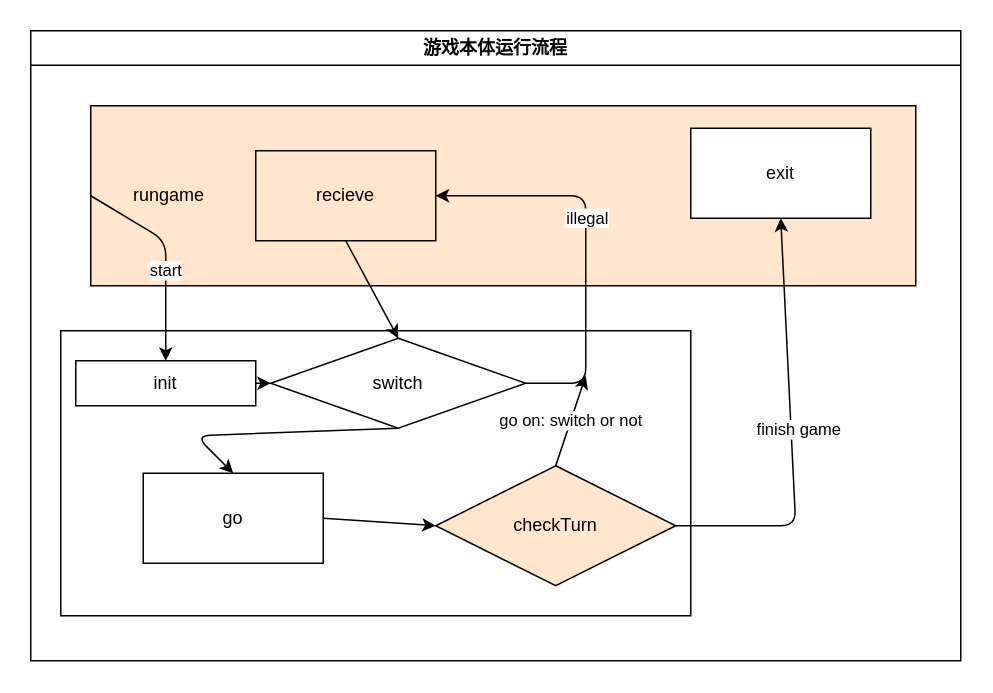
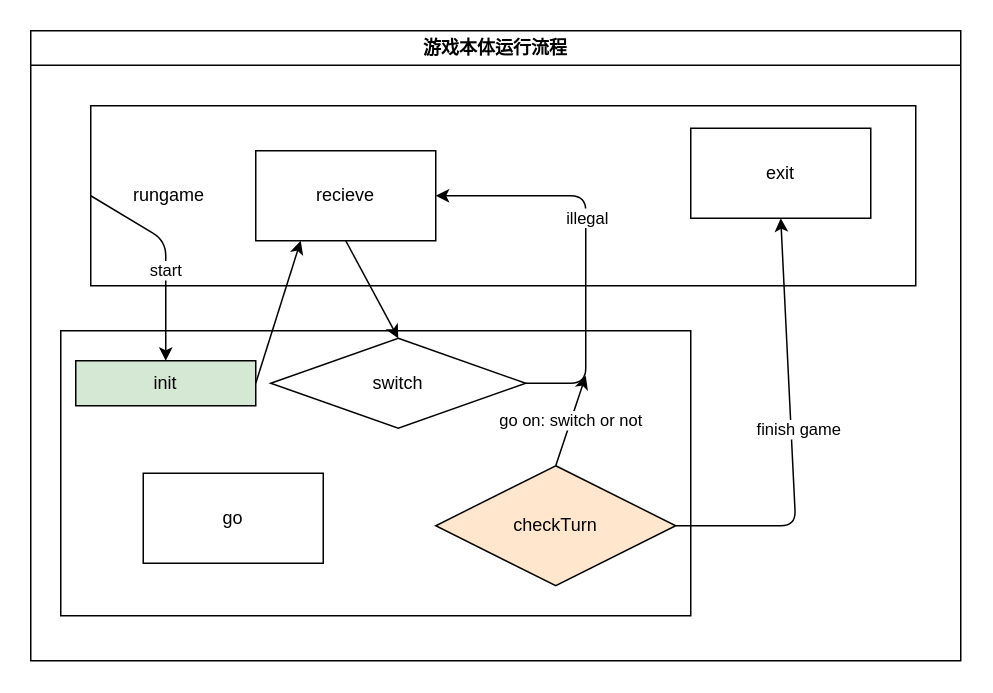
- <mxCell id="8" value="recieve" style="rounded=0;whiteSpace=wrap;html=1;fillColor=#ffe6cc;" vertex="1" parent="2"><mxGeometry x="150" y="80" width="120" height="60" as="geometry" /></mxCell>
+ <mxCell id="8" value="recieve" style="rounded=0;whiteSpace=wrap;html=1;" vertex="1" parent="2"><mxGeometry x="150" y="80" width="120" height="60" as="geometry" /></mxCell>
- <mxCell id="3" value="&lt;div style=&quot;&quot;&gt;&lt;span style=&quot;background-color: transparent;&quot;&gt;&amp;nbsp; &amp;nbsp; &amp;nbsp; &amp;nbsp; rungame&lt;/span&gt;&lt;/div&gt;" style="rounded=0;whiteSpace=wrap;html=1;align=left;fillColor=#ffe6cc;" vertex="1" parent="2"><mxGeometry x="40" y="50" width="550" height="120" as="geometry" /></mxCell>
+ <mxCell id="3" value="&lt;div style=&quot;&quot;&gt;&lt;span style=&quot;background-color: transparent;&quot;&gt;&amp;nbsp; &amp;nbsp; &amp;nbsp; &amp;nbsp; rungame&lt;/span&gt;&lt;/div&gt;" style="rounded=0;whiteSpace=wrap;html=1;align=left;" vertex="1" parent="2"><mxGeometry x="40" y="50" width="550" height="120" as="geometry" /></mxCell>
- <mxCell id="6" value="init" style="rounded=0;whiteSpace=wrap;html=1;" vertex="1" parent="2"><mxGeometry x="30" y="220" width="120" height="30" as="geometry" /></mxCell>
+ <mxCell id="6" value="init" style="rounded=0;whiteSpace=wrap;html=1;fillColor=#d5e8d4;" vertex="1" parent="2"><mxGeometry x="30" y="220" width="120" height="30" as="geometry" /></mxCell>
- <mxCell id="5" style="edgeStyle=none;html=1;exitX=1;exitY=0.5;exitDx=0;exitDy=0;" edge="1" parent="2" source="6" target="12"><mxGeometry relative="1" as="geometry" /></mxCell>
+ <mxCell id="5" style="edgeStyle=none;html=1;exitX=1;exitY=0.5;exitDx=0;exitDy=0;entryX=0.25;entryY=1;entryDx=0;entryDy=0;" edge="1" parent="2" source="6" target="8"><mxGeometry relative="1" as="geometry" /></mxCell>
- <mxCell id="11" style="edgeStyle=none;html=1;exitX=0.5;exitY=1;exitDx=0;exitDy=0;entryX=0.5;entryY=0;entryDx=0;entryDy=0;" edge="1" parent="2" source="12" target="14"><mxGeometry relative="1" as="geometry"><Array as="points"><mxPoint x="110" y="270" /></Array></mxGeometry></mxCell>
- <mxCell id="13" style="edgeStyle=none;html=1;exitX=1;exitY=0.5;exitDx=0;exitDy=0;entryX=0;entryY=0.5;entryDx=0;entryDy=0;" edge="1" parent="2" source="14" target="18"><mxGeometry relative="1" as="geometry" /></mxCell>
